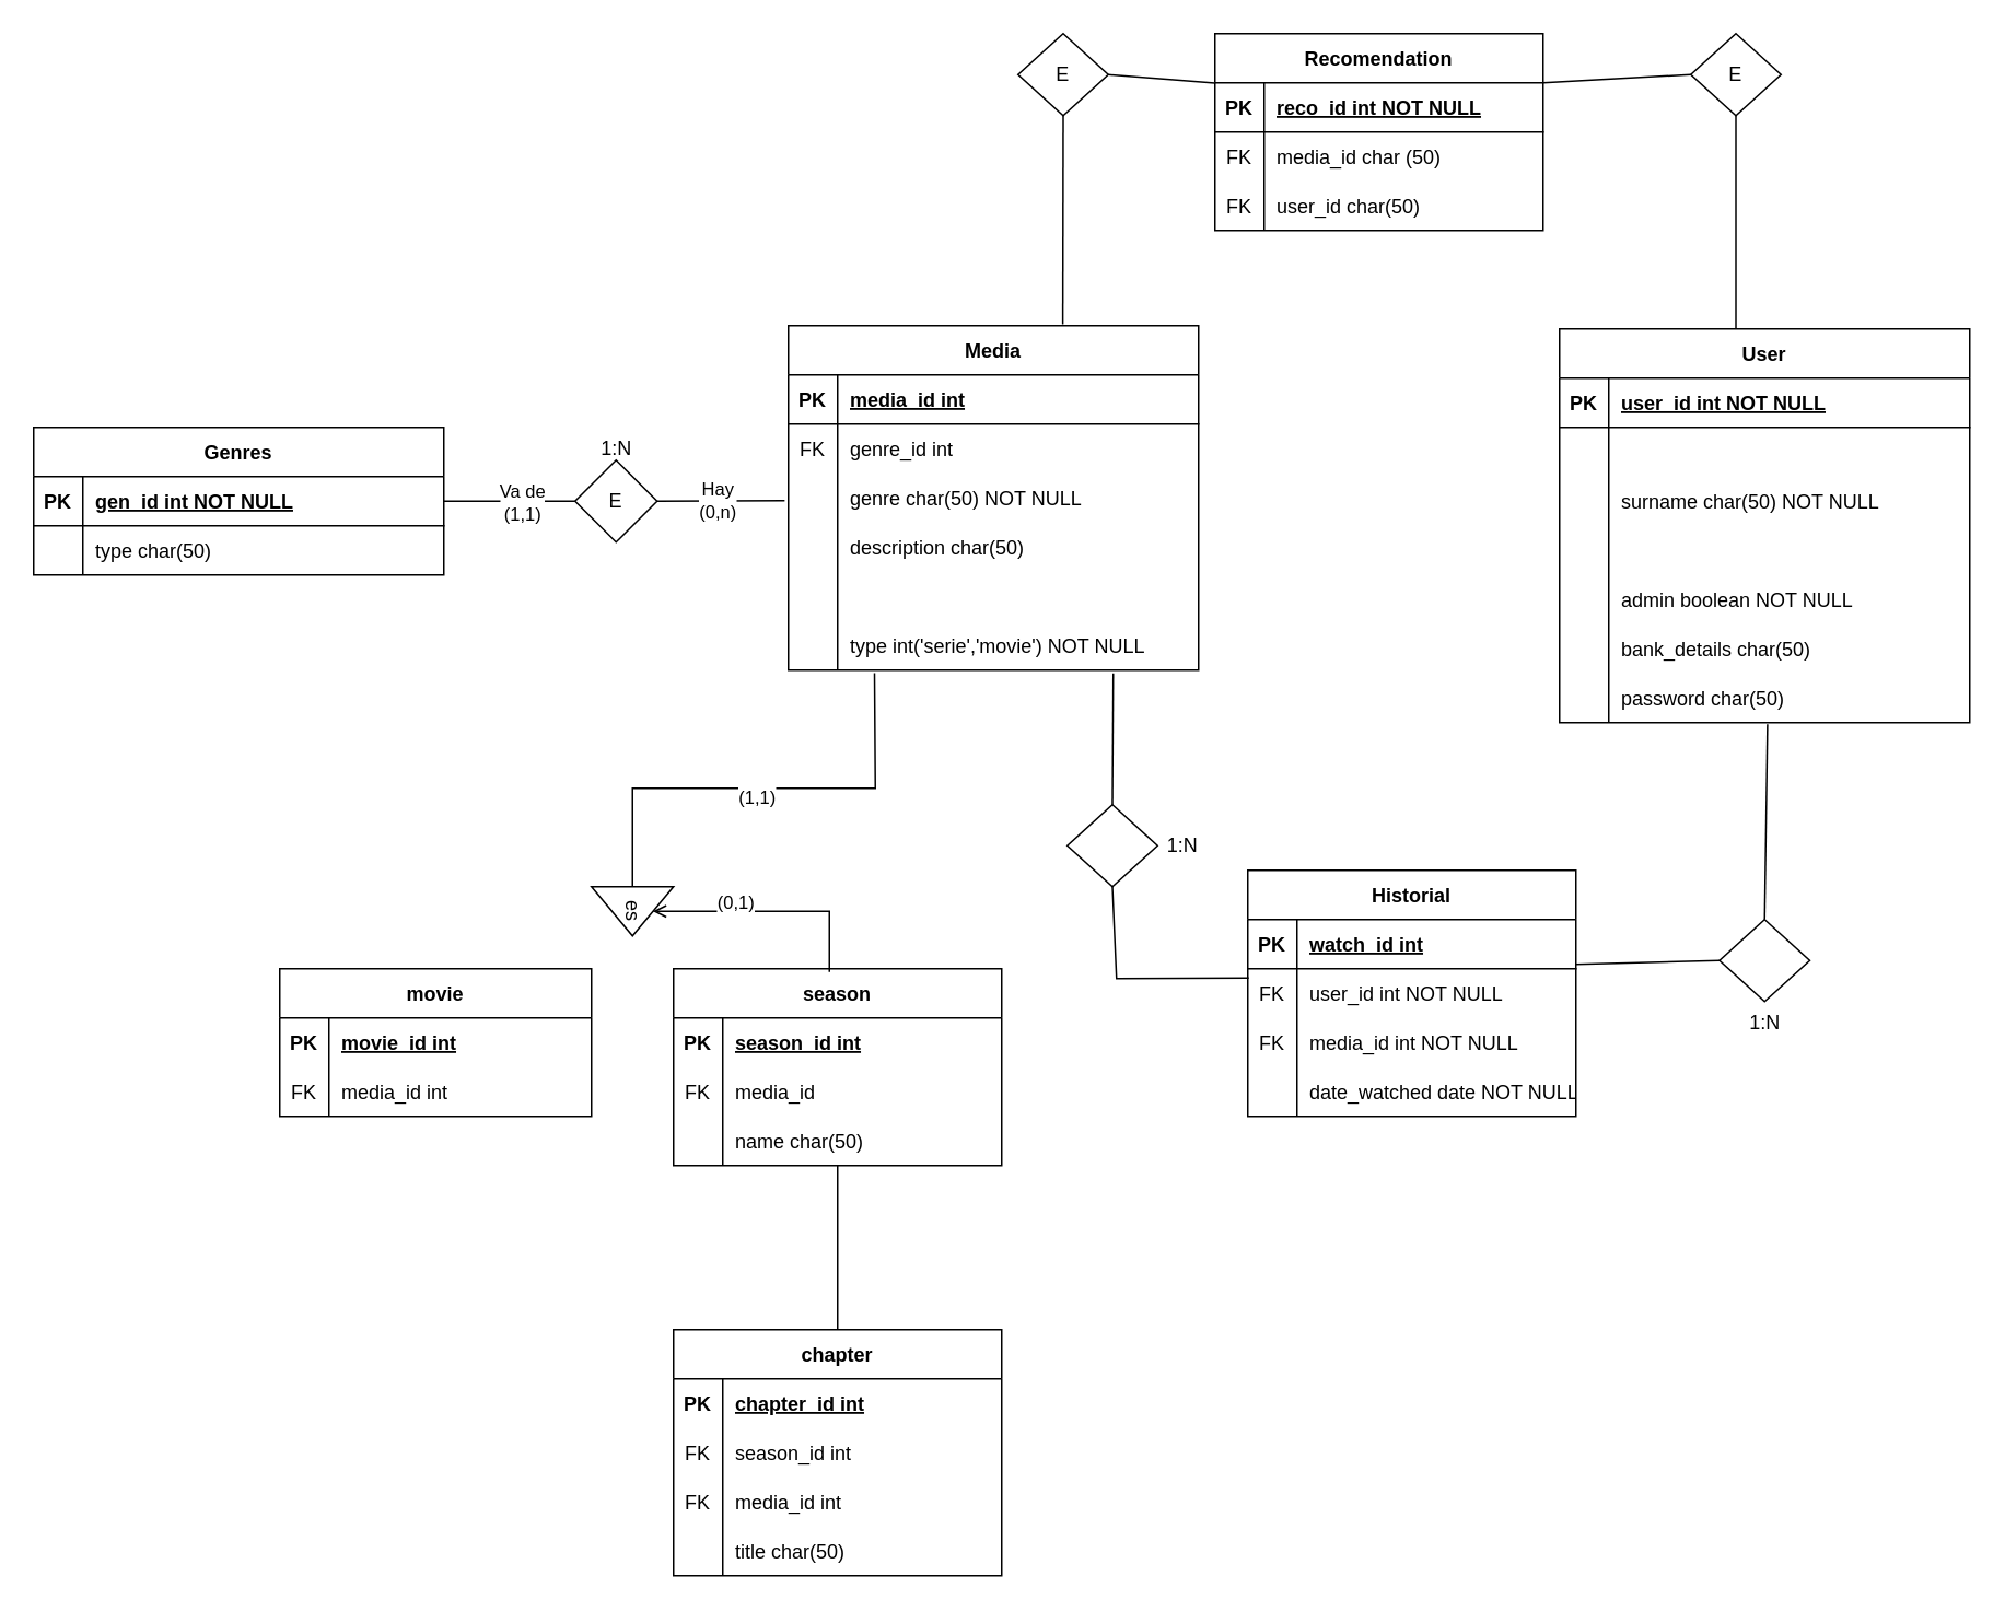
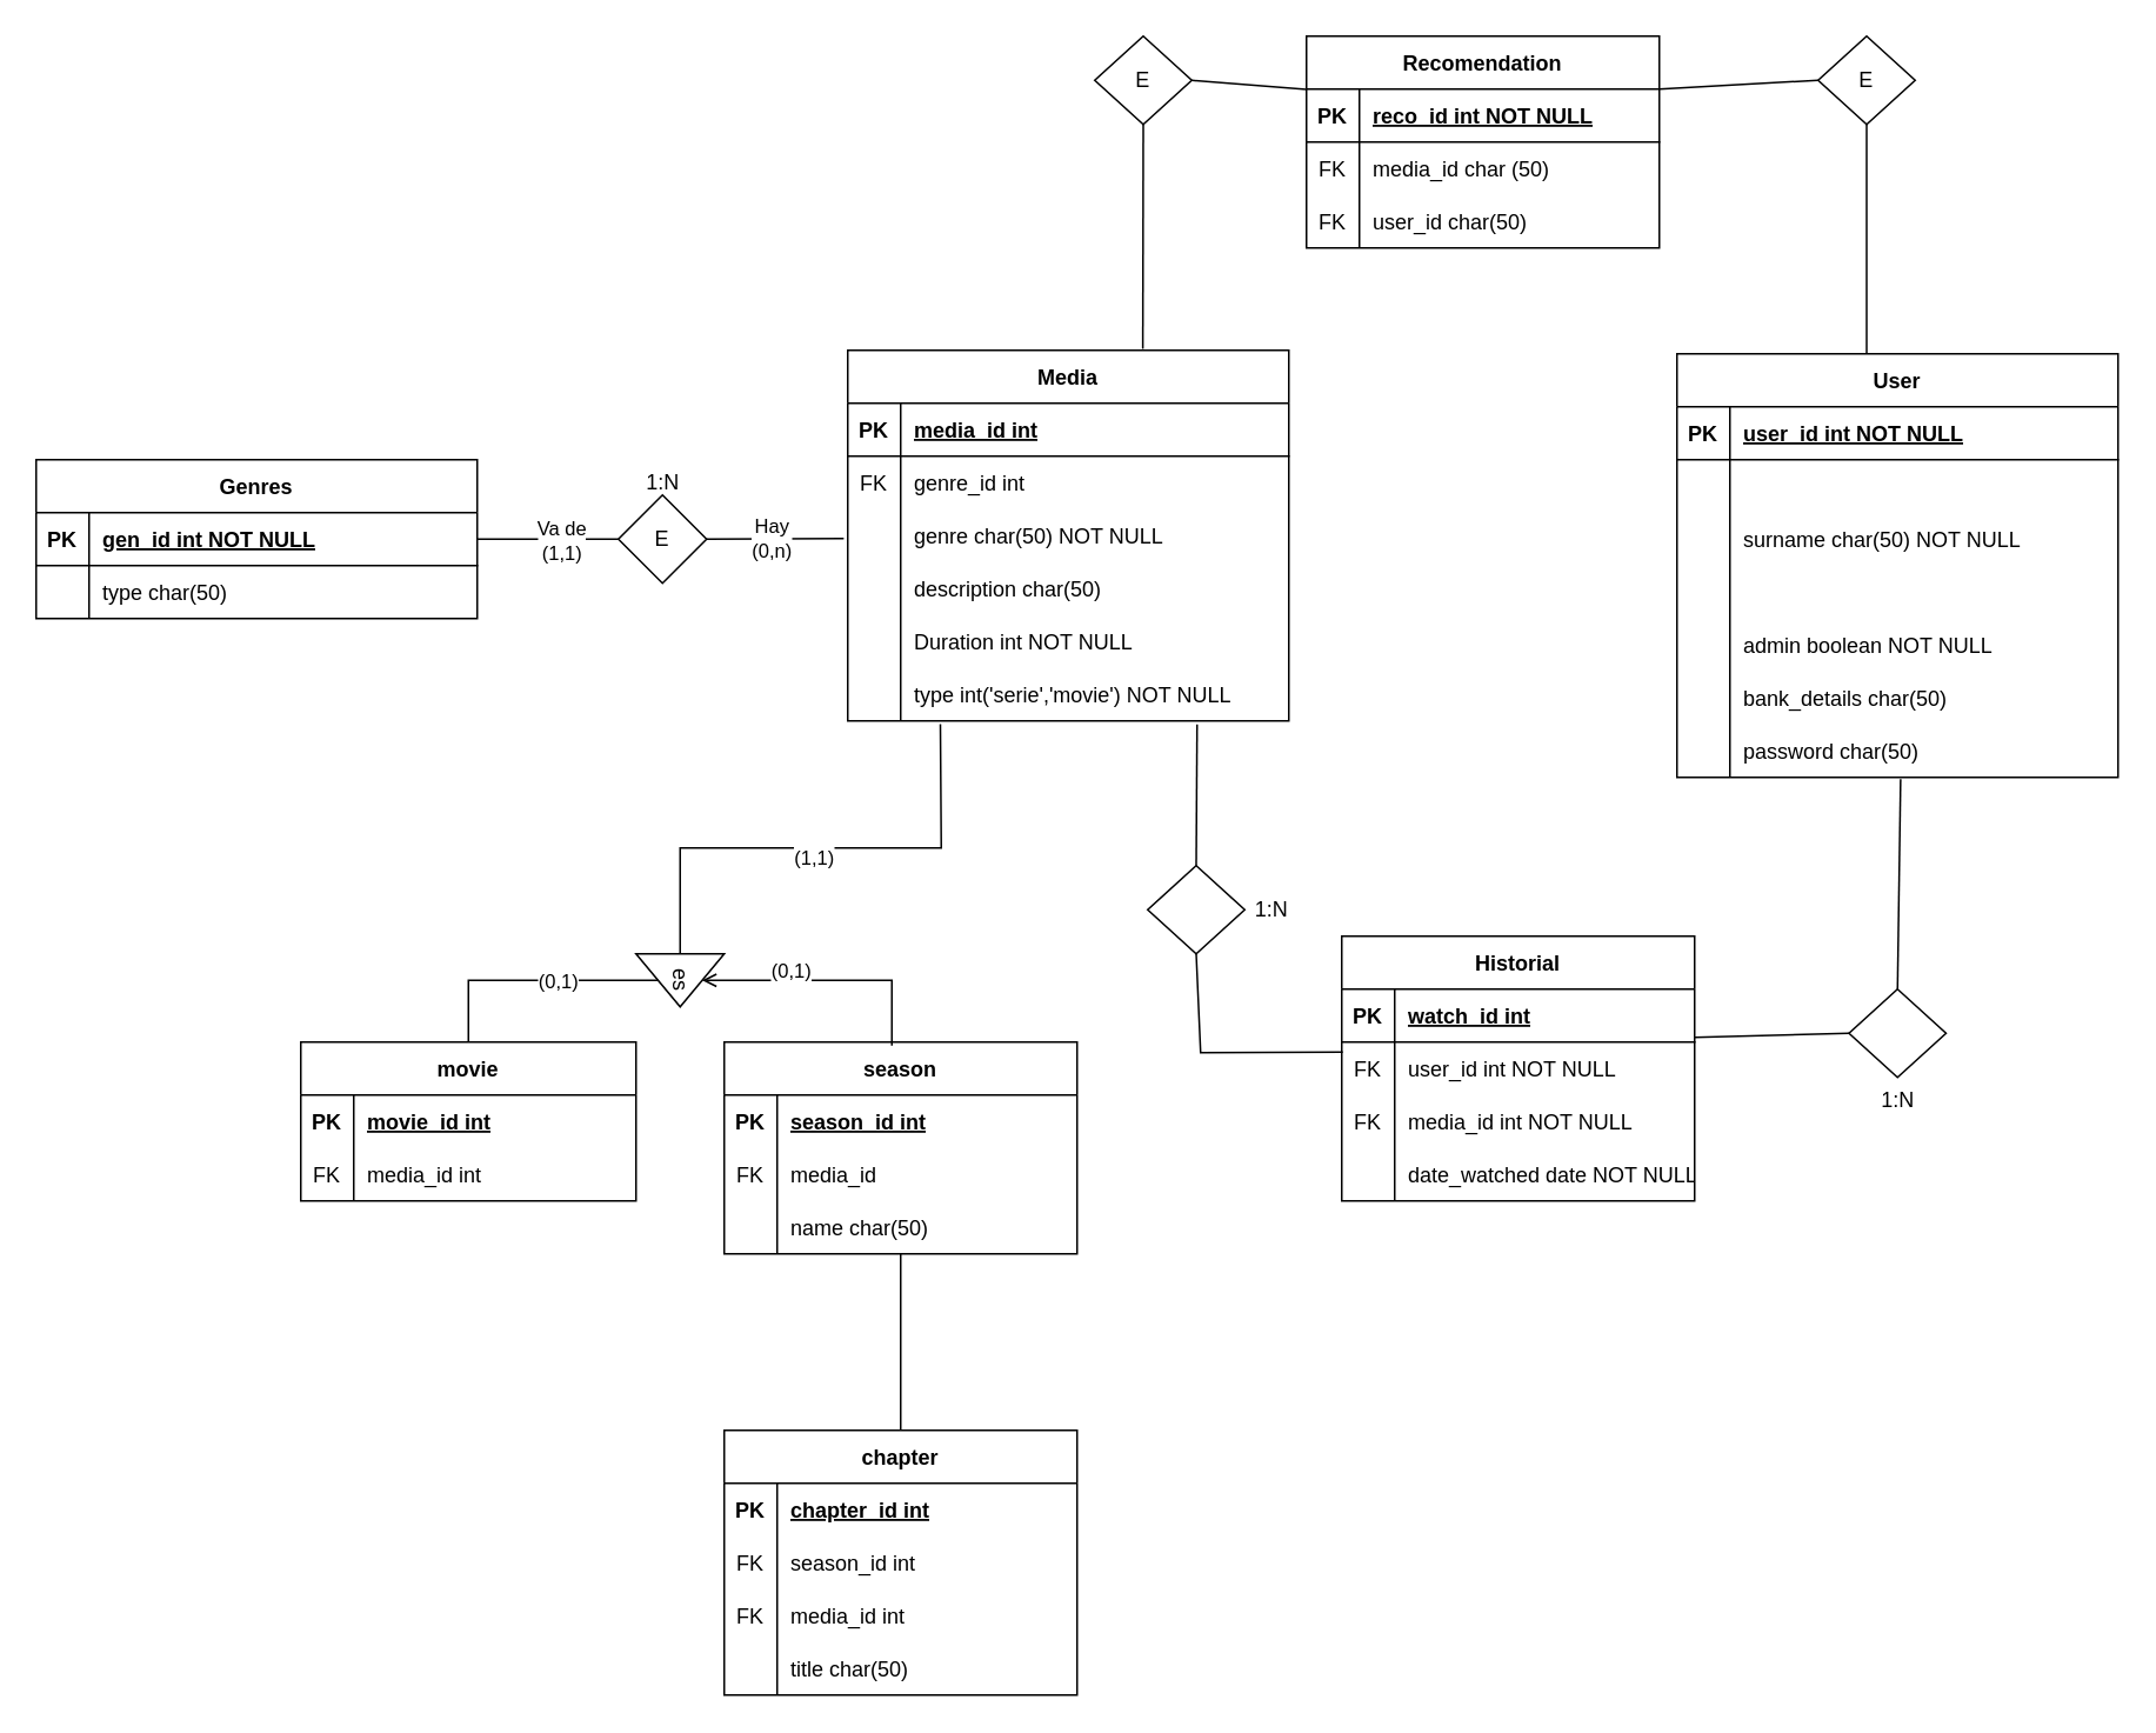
+ <mxCell id="37" value="Duration int NOT NULL" style="shape=partialRectangle;overflow=hidden;connectable=0;fillColor=none;top=0;left=0;bottom=0;right=0;align=left;spacingLeft=6;" parent="35" vertex="1"><mxGeometry x="30" width="220" height="30" as="geometry"><mxRectangle width="220" height="30" as="alternateBounds" /></mxGeometry></mxCell>
+ <mxCell id="62" value="" style="endArrow=none;html=1;rounded=0;entryX=0.5;entryY=1;entryDx=0;entryDy=0;exitX=0.5;exitY=0;exitDx=0;exitDy=0;" parent="1" source="41" target="58" edge="1"><mxGeometry width="50" height="50" relative="1" as="geometry"><mxPoint x="515" y="635" as="sourcePoint" /><mxPoint x="407.5" y="565" as="targetPoint" /><Array as="points"><mxPoint x="265" y="555" /></Array></mxGeometry></mxCell>
+ <mxCell id="63" value="(0,1)" style="edgeLabel;html=1;align=center;verticalAlign=middle;resizable=0;points=[];" parent="62" vertex="1" connectable="0"><mxGeometry x="0.15" relative="1" as="geometry"><mxPoint x="3" as="offset" /></mxGeometry></mxCell>
